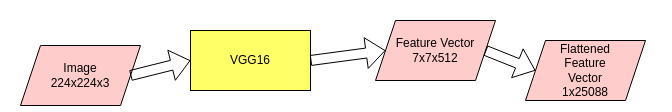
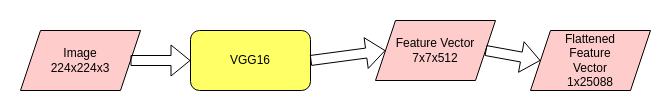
- <mxCell id="3" value="VGG16" style="rounded=0;whiteSpace=wrap;html=1;fillColor=#FFFF66;" vertex="1" parent="1"><mxGeometry x="190" y="30" width="120" height="60" as="geometry" /></mxCell>
+ <mxCell id="3" value="VGG16" style="whiteSpace=wrap;html=1;fillColor=#FFFF66;rounded=1;" vertex="1" parent="1"><mxGeometry x="190" y="30" width="120" height="60" as="geometry" /></mxCell>
- <mxCell id="5" value="Flattened &lt;br&gt;Feature&lt;br&gt;Vector&lt;br&gt;1x25088&lt;br&gt;" style="shape=parallelogram;perimeter=parallelogramPerimeter;whiteSpace=wrap;html=1;fixedSize=1;fillColor=#FFCCCC;" vertex="1" parent="1"><mxGeometry x="525" y="40" width="120" height="60" as="geometry" /></mxCell>
+ <mxCell id="5" value="Flattened &lt;br&gt;Feature&lt;br&gt;Vector&lt;br&gt;1x25088&lt;br&gt;" style="shape=parallelogram;perimeter=parallelogramPerimeter;whiteSpace=wrap;html=1;fixedSize=1;fillColor=#FFCCCC;" vertex="1" parent="1"><mxGeometry x="530" y="30" width="120" height="60" as="geometry" /></mxCell>
- <mxCell id="2" value="Image&lt;br&gt;224x224x3" style="shape=parallelogram;perimeter=parallelogramPerimeter;whiteSpace=wrap;html=1;fixedSize=1;fillColor=#FFCCCC;" vertex="1" parent="1"><mxGeometry x="20" y="45" width="120" height="60" as="geometry" /></mxCell>
+ <mxCell id="2" value="Image&lt;br&gt;224x224x3" style="shape=parallelogram;perimeter=parallelogramPerimeter;whiteSpace=wrap;html=1;fixedSize=1;fillColor=#FFCCCC;" vertex="1" parent="1"><mxGeometry x="20" y="30" width="120" height="60" as="geometry" /></mxCell>
